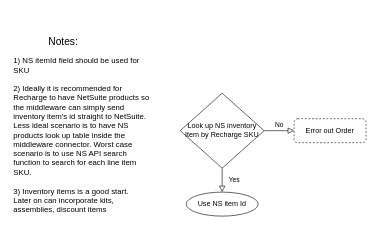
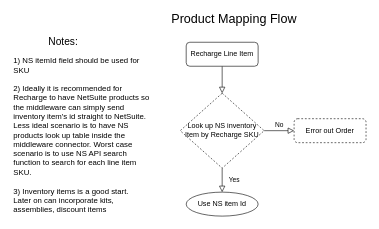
+ <mxCell id="9" value="Product Mapping Flow" style="text;html=1;strokeColor=none;fillColor=none;align=center;verticalAlign=middle;whiteSpace=wrap;rounded=0;fontSize=21;" vertex="1" parent="1"><mxGeometry x="260" y="20" width="260" height="20" as="geometry" /></mxCell>
+ <mxCell id="3" value="Recharge Line Item" style="rounded=1;whiteSpace=wrap;html=1;fontSize=12;glass=0;strokeWidth=1;shadow=0;" parent="1" vertex="1"><mxGeometry x="310" y="70" width="120" height="40" as="geometry" /></mxCell>
+ <mxCell id="2" value="" style="rounded=0;html=1;jettySize=auto;orthogonalLoop=1;fontSize=11;endArrow=block;endFill=0;endSize=8;strokeWidth=1;shadow=0;labelBackgroundColor=none;edgeStyle=orthogonalEdgeStyle;" parent="1" source="3" target="6" edge="1"><mxGeometry relative="1" as="geometry" /></mxCell>
- <mxCell id="6" value="Look up NS inventory Item by Recharge SKU" style="rhombus;whiteSpace=wrap;html=1;shadow=0;fontFamily=Helvetica;fontSize=12;align=center;strokeWidth=1;spacing=6;spacingTop=-4;" parent="1" vertex="1"><mxGeometry x="300" y="155" width="140" height="125" as="geometry" /></mxCell>
+ <mxCell id="6" value="Look up NS inventory Item by Recharge SKU" style="rhombus;whiteSpace=wrap;html=1;shadow=0;fontFamily=Helvetica;fontSize=12;align=center;strokeWidth=1;spacing=6;spacingTop=-4;dashed=1;" parent="1" vertex="1"><mxGeometry x="300" y="155" width="140" height="125" as="geometry" /></mxCell>
